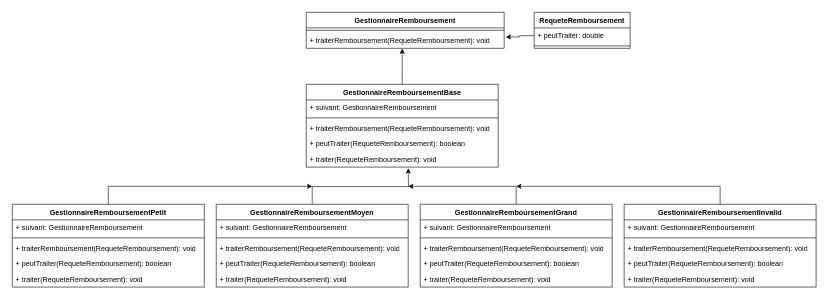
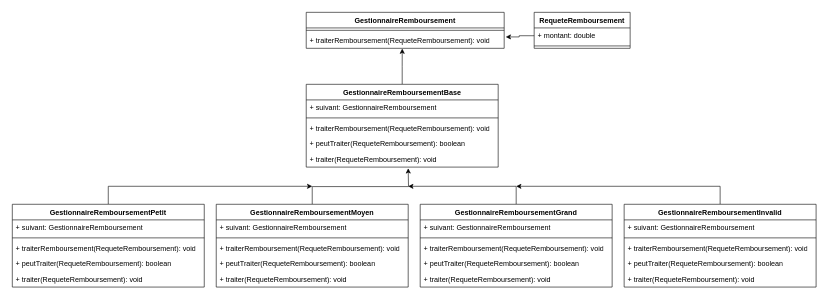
- <mxCell id="6" value="+ peutTraiter: double" style="text;strokeColor=none;fillColor=none;align=left;verticalAlign=top;spacingLeft=4;spacingRight=4;overflow=hidden;rotatable=0;points=[[0,0.5],[1,0.5]];portConstraint=eastwest;whiteSpace=wrap;html=1;" vertex="1" parent="5"><mxGeometry y="26" width="160" height="26" as="geometry" /></mxCell>
+ <mxCell id="6" value="+ montant: double" style="text;strokeColor=none;fillColor=none;align=left;verticalAlign=top;spacingLeft=4;spacingRight=4;overflow=hidden;rotatable=0;points=[[0,0.5],[1,0.5]];portConstraint=eastwest;whiteSpace=wrap;html=1;" vertex="1" parent="5"><mxGeometry y="26" width="160" height="26" as="geometry" /></mxCell>
